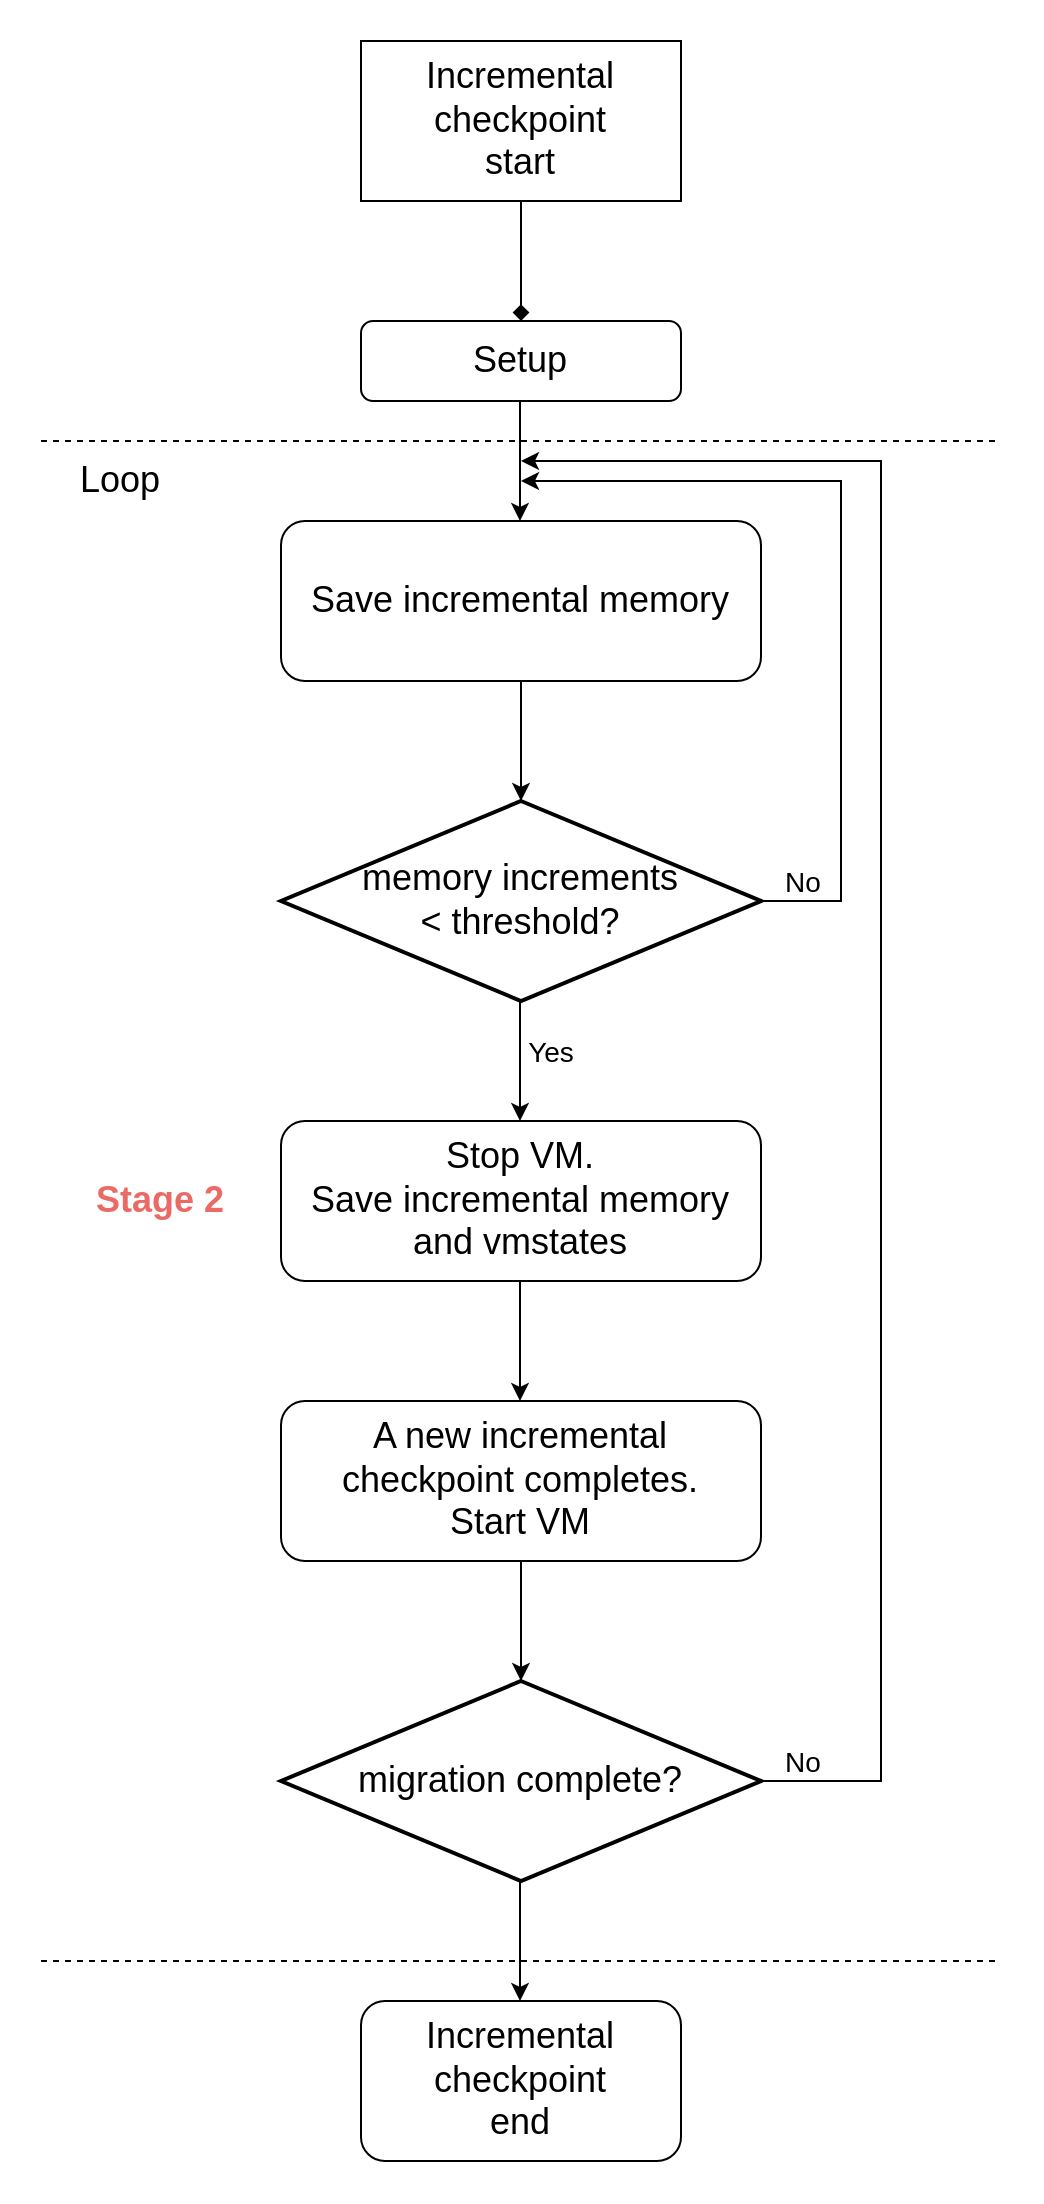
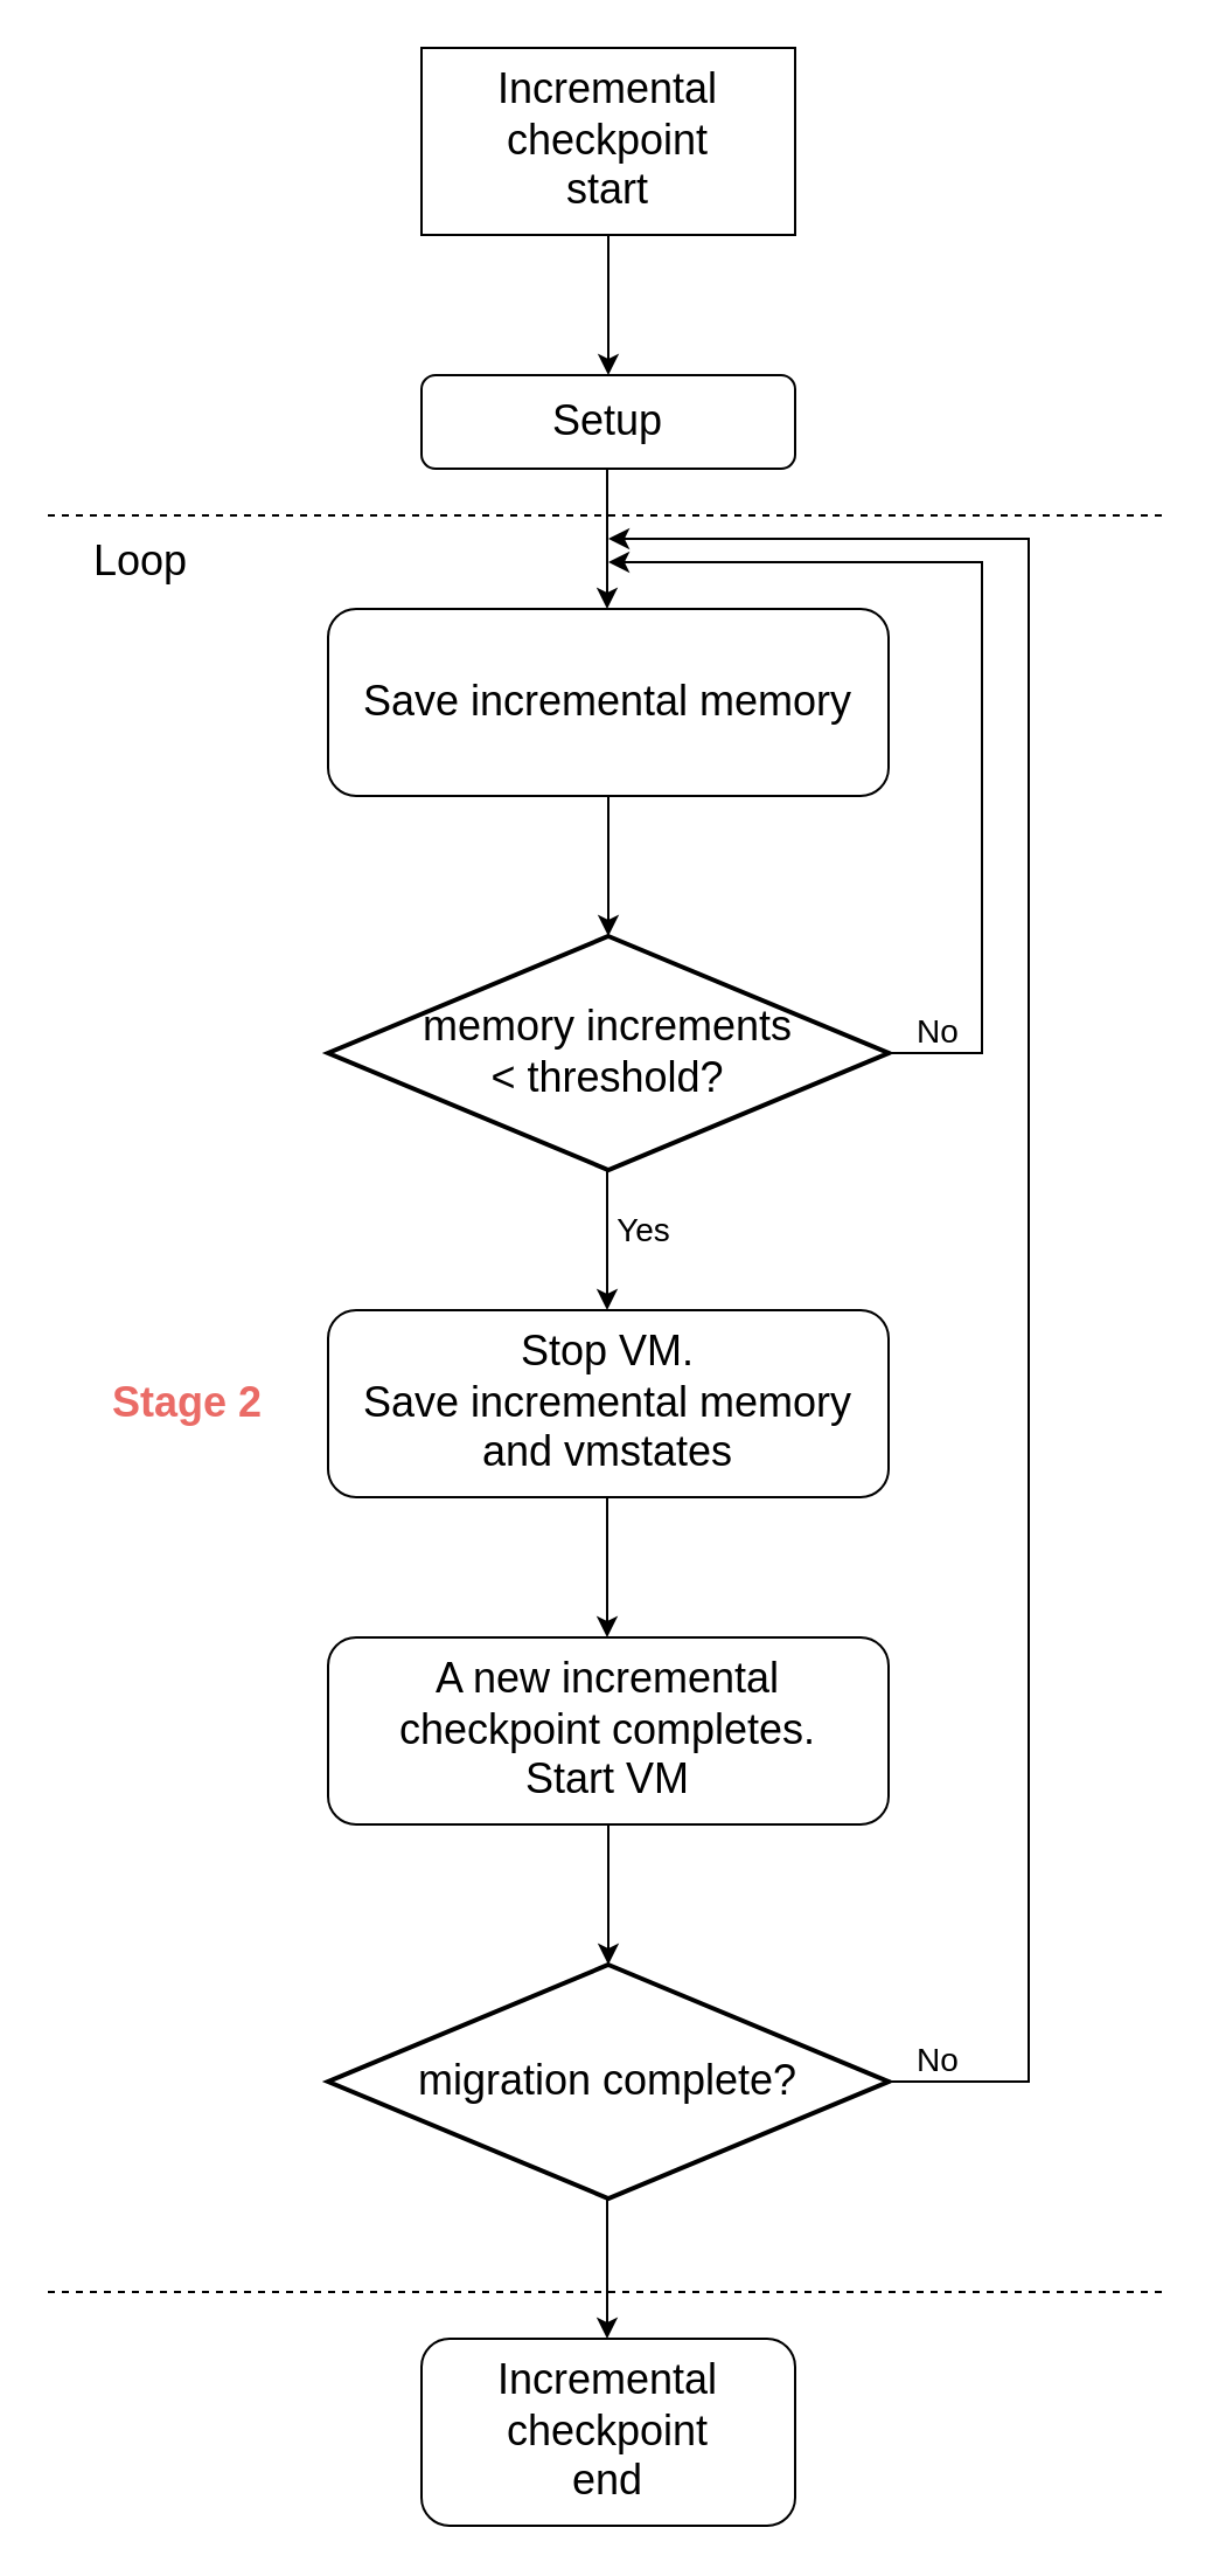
- <mxCell id="3" value="" style="endArrow=diamond;html=1;rounded=0;exitX=0.5;exitY=1;exitDx=0;exitDy=0;entryX=0.5;entryY=0;entryDx=0;entryDy=0;" edge="1" parent="1" source="2" target="4"><mxGeometry width="50" height="50" relative="1" as="geometry"><mxPoint x="250" y="200" as="sourcePoint" /><mxPoint x="260" y="110" as="targetPoint" /></mxGeometry></mxCell>
+ <mxCell id="3" value="" style="endArrow=classic;html=1;rounded=0;exitX=0.5;exitY=1;exitDx=0;exitDy=0;entryX=0.5;entryY=0;entryDx=0;entryDy=0;" edge="1" parent="1" source="2" target="4"><mxGeometry width="50" height="50" relative="1" as="geometry"><mxPoint x="250" y="200" as="sourcePoint" /><mxPoint x="260" y="110" as="targetPoint" /></mxGeometry></mxCell>
